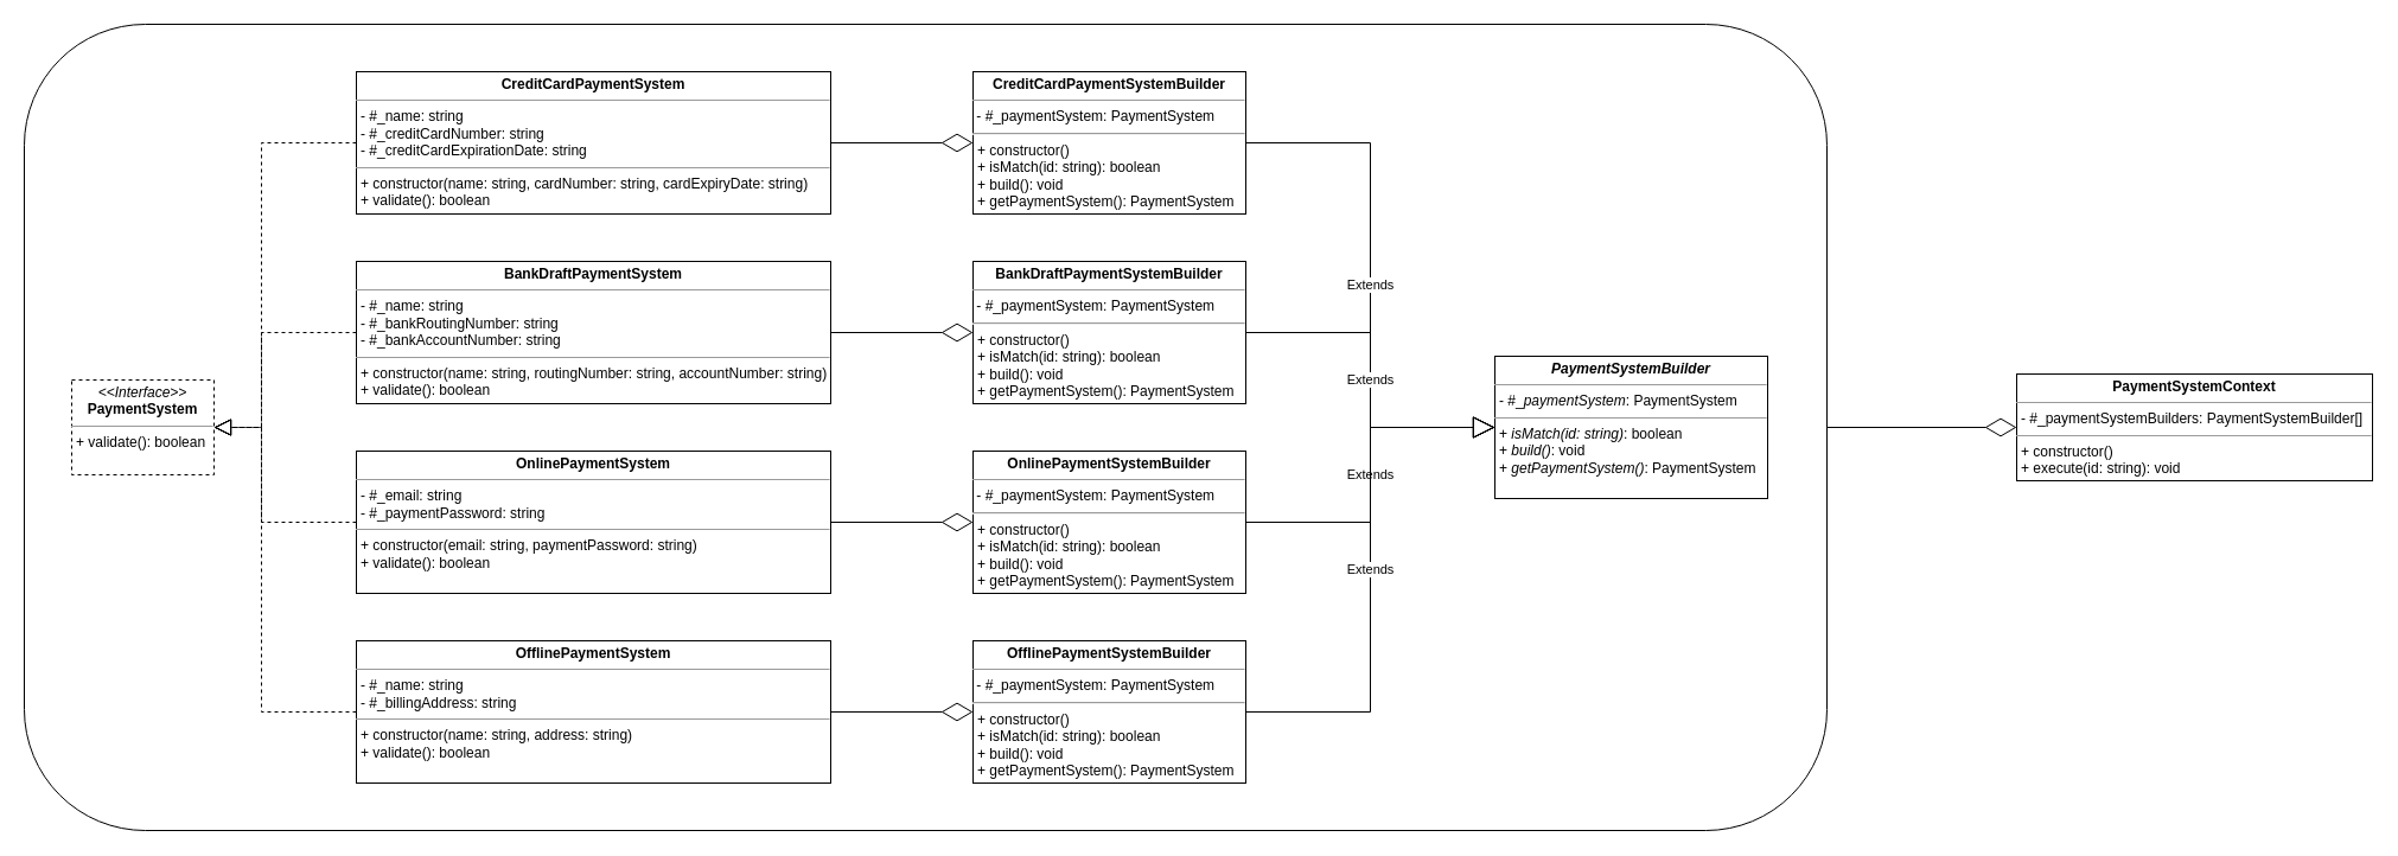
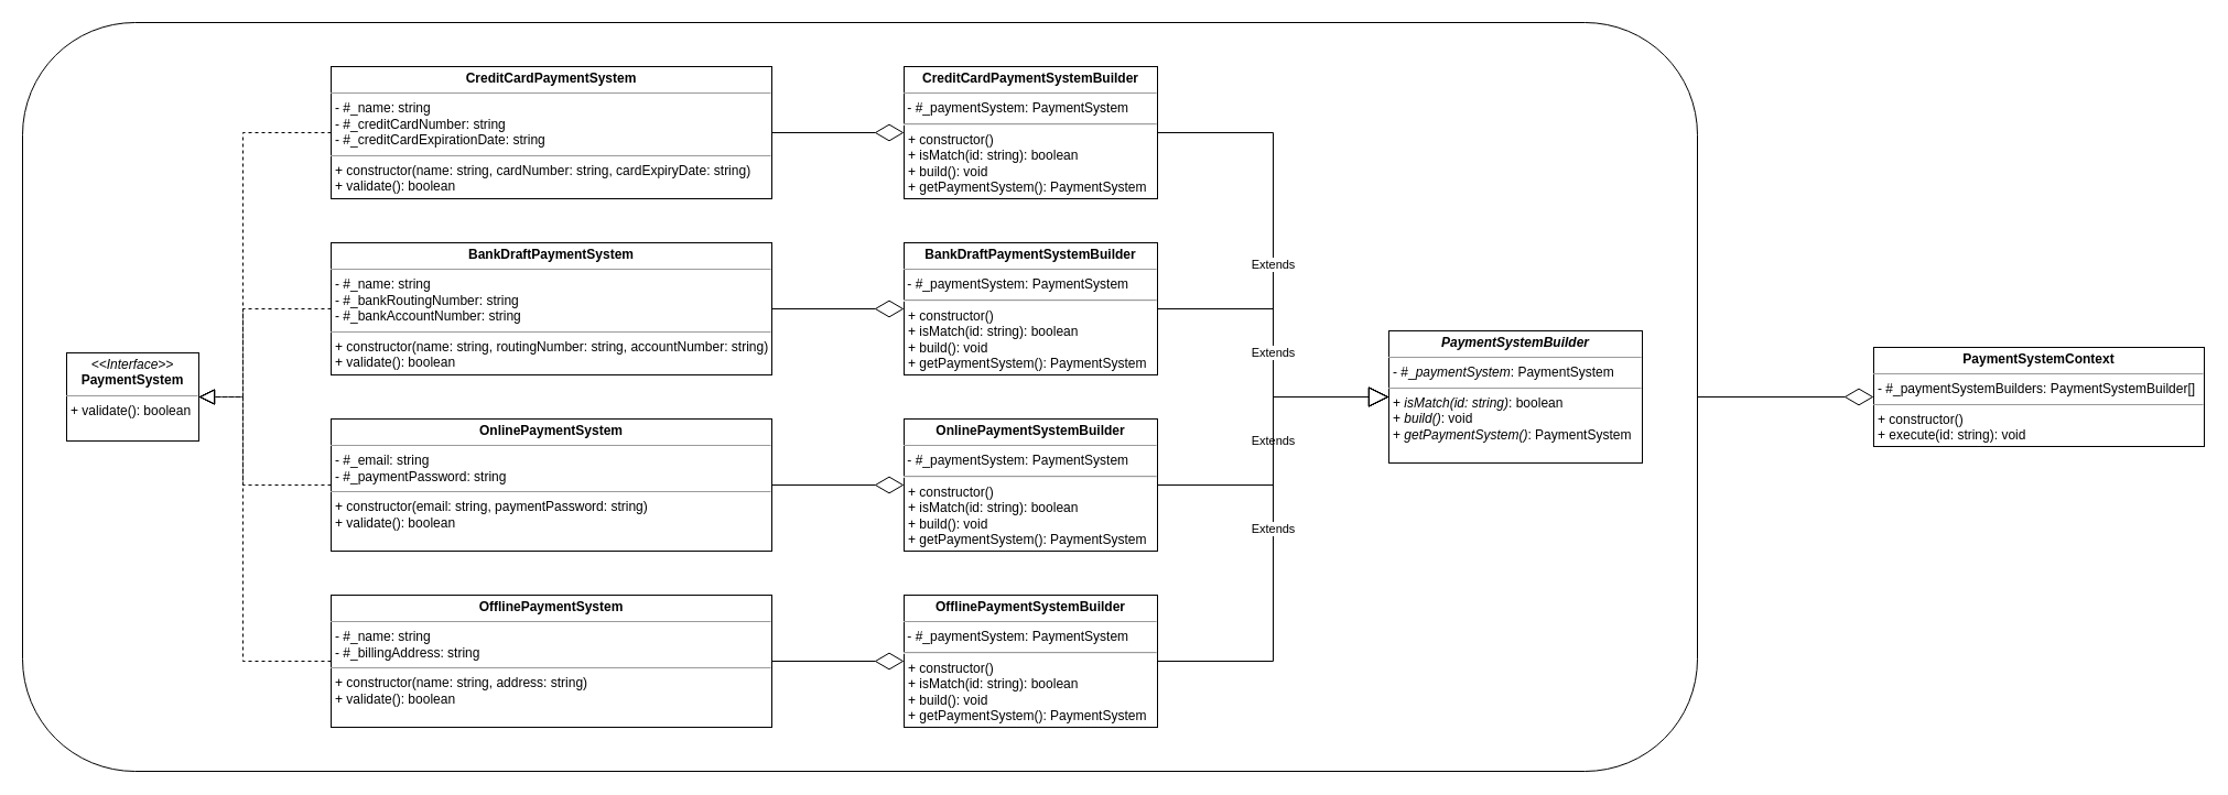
- <mxCell id="3" value="&lt;p style=&quot;margin: 0px ; margin-top: 4px ; text-align: center&quot;&gt;&lt;i&gt;&amp;lt;&amp;lt;Interface&amp;gt;&amp;gt;&lt;/i&gt;&lt;br&gt;&lt;span style=&quot;font-weight: 700&quot;&gt;PaymentSystem&lt;/span&gt;&lt;/p&gt;&lt;hr size=&quot;1&quot;&gt;&lt;p style=&quot;margin: 0px ; margin-left: 4px&quot;&gt;+ validate(): boolean&lt;/p&gt;" style="verticalAlign=top;align=left;overflow=fill;fontSize=12;fontFamily=Helvetica;html=1;dashed=1;" vertex="1" parent="1"><mxGeometry x="60" y="320" width="120" height="80" as="geometry" /></mxCell>
+ <mxCell id="3" value="&lt;p style=&quot;margin: 0px ; margin-top: 4px ; text-align: center&quot;&gt;&lt;i&gt;&amp;lt;&amp;lt;Interface&amp;gt;&amp;gt;&lt;/i&gt;&lt;br&gt;&lt;span style=&quot;font-weight: 700&quot;&gt;PaymentSystem&lt;/span&gt;&lt;/p&gt;&lt;hr size=&quot;1&quot;&gt;&lt;p style=&quot;margin: 0px ; margin-left: 4px&quot;&gt;+ validate(): boolean&lt;/p&gt;" style="verticalAlign=top;align=left;overflow=fill;fontSize=12;fontFamily=Helvetica;html=1;" vertex="1" parent="1"><mxGeometry x="60" y="320" width="120" height="80" as="geometry" /></mxCell>
